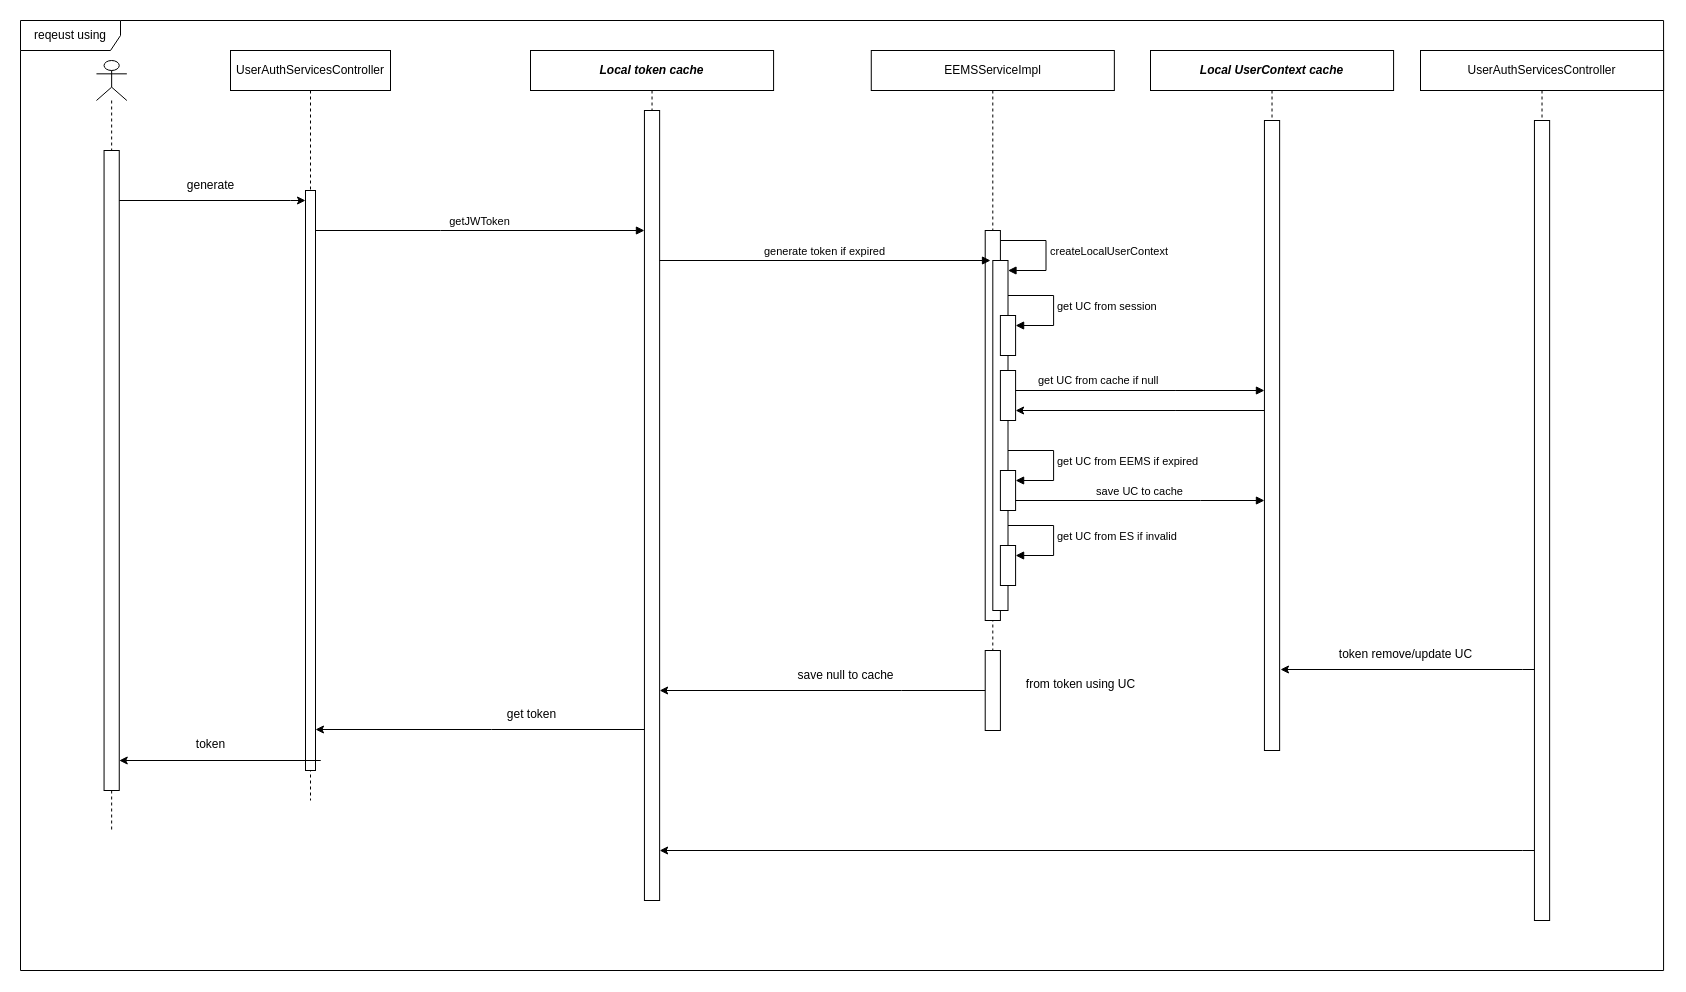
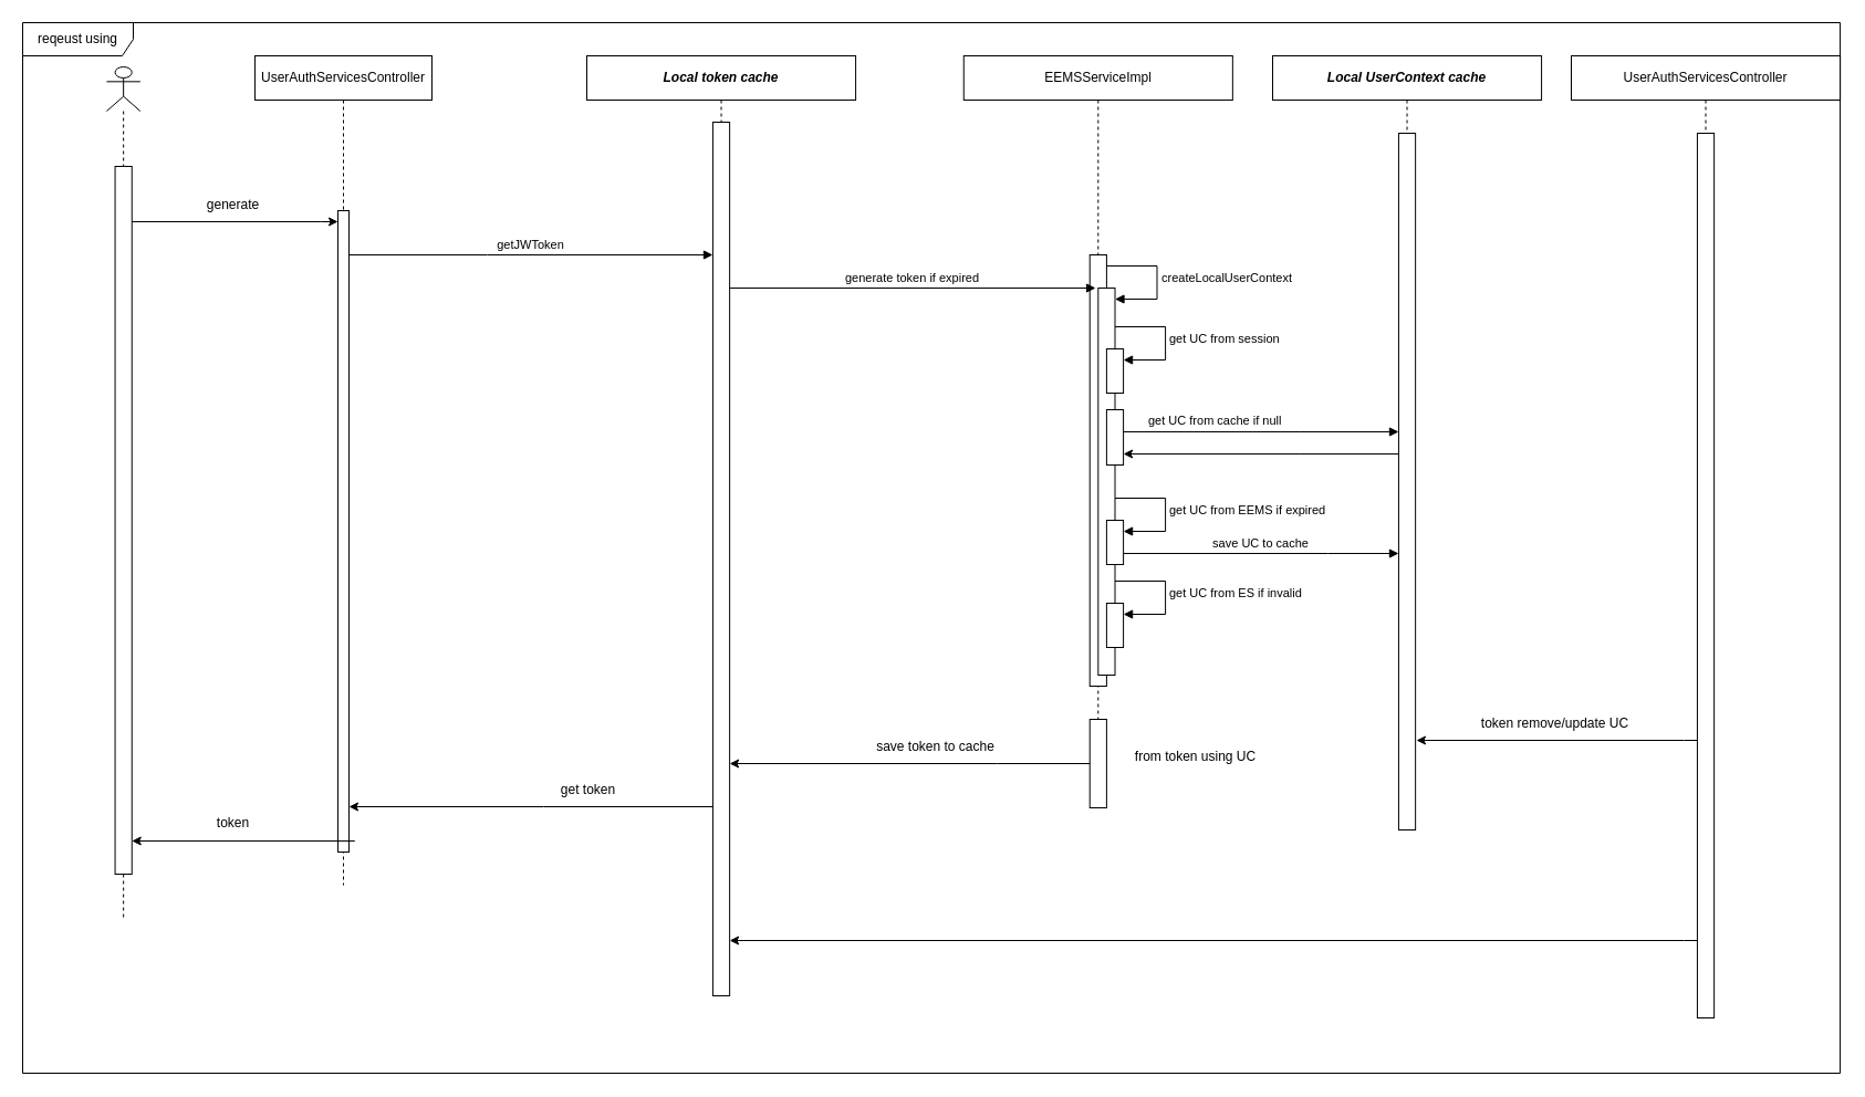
- <mxCell id="24" value="save null to cache" style="text;html=1;align=center;verticalAlign=middle;resizable=0;points=[];autosize=1;strokeColor=none;fillColor=none;" vertex="1" parent="2"><mxGeometry x="760.005" y="640" width="130" height="30" as="geometry" /></mxCell>
+ <mxCell id="24" value="save token to cache" style="text;html=1;align=center;verticalAlign=middle;resizable=0;points=[];autosize=1;strokeColor=none;fillColor=none;" vertex="1" parent="2"><mxGeometry x="760.005" y="640" width="130" height="30" as="geometry" /></mxCell>
